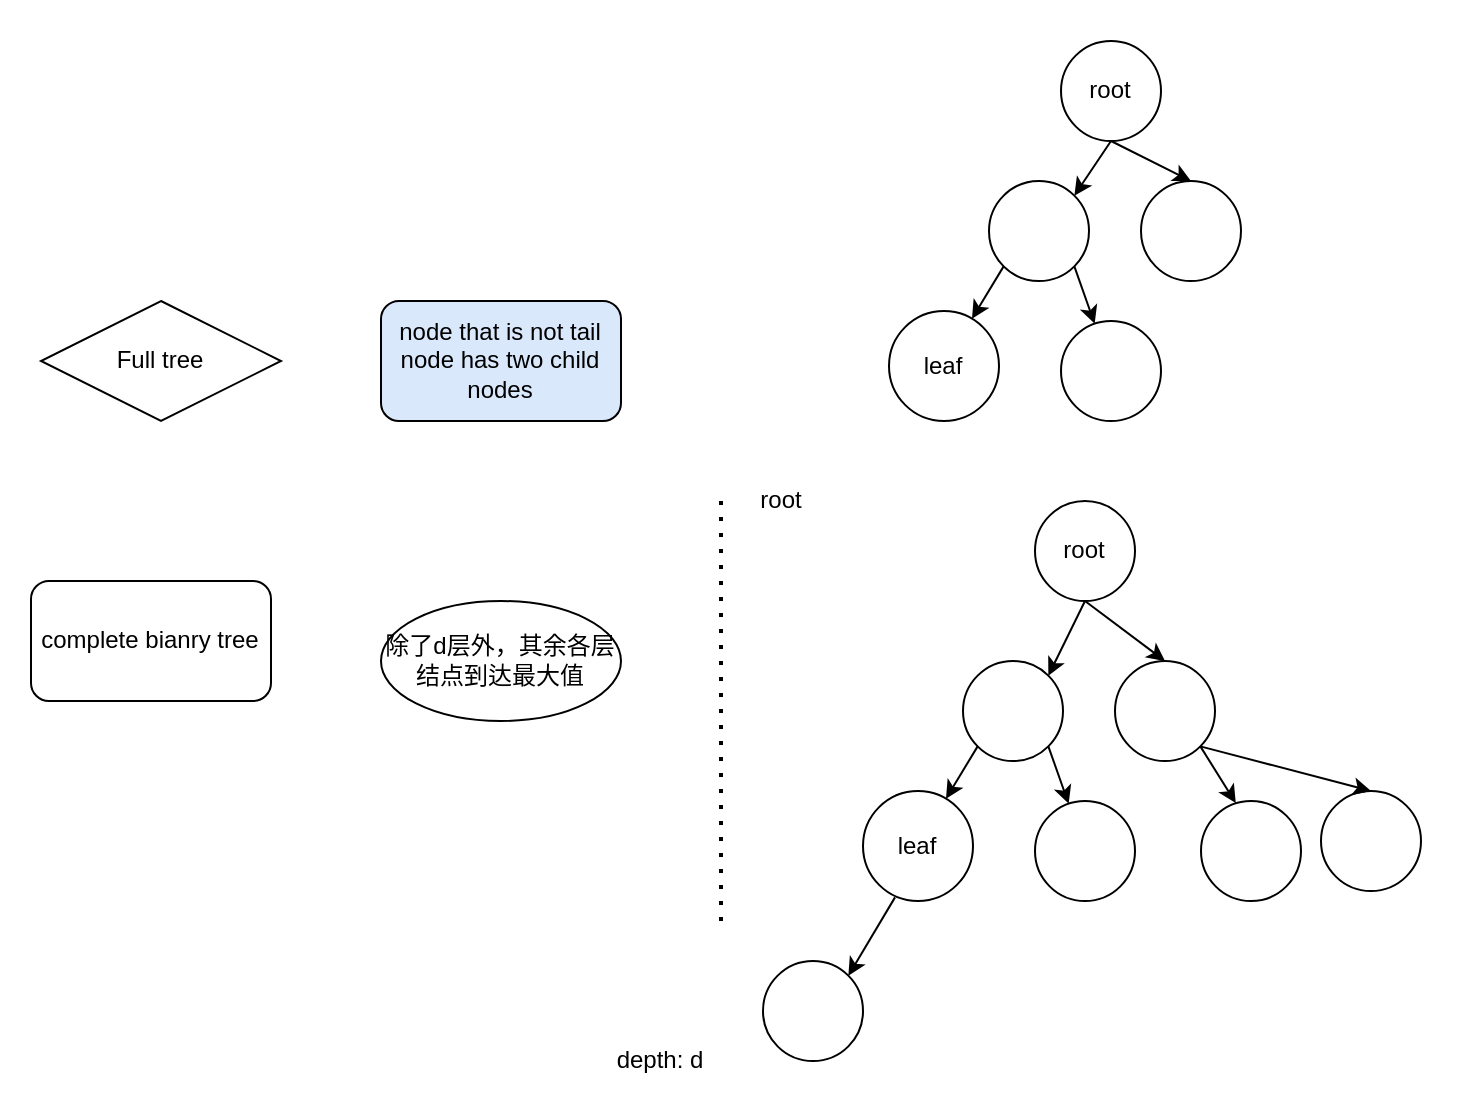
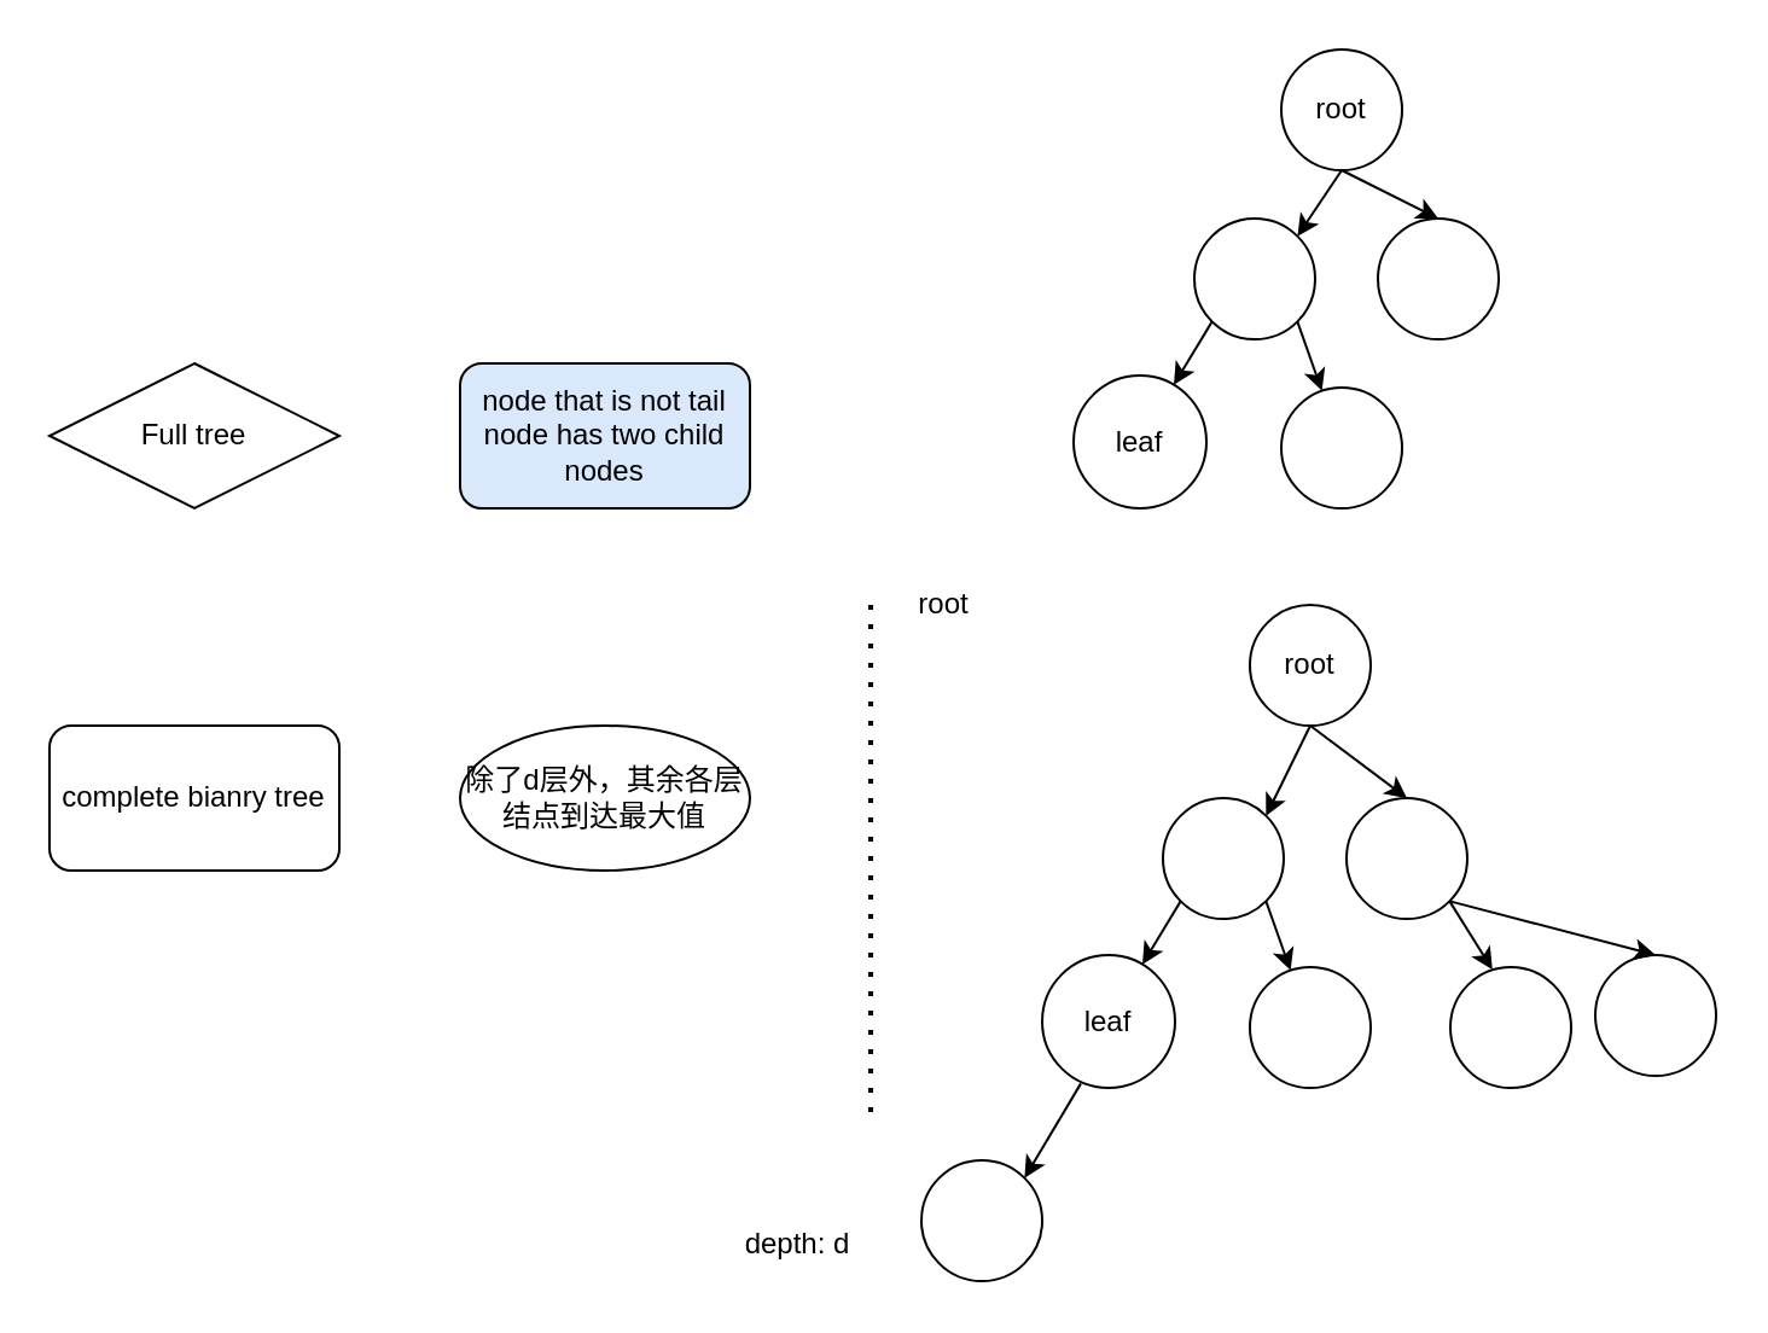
- <mxCell id="13" value="complete bianry tree" style="rounded=1;whiteSpace=wrap;html=1;" vertex="1" parent="1"><mxGeometry x="15" y="290" width="120" height="60" as="geometry" /></mxCell>
+ <mxCell id="13" value="complete bianry tree" style="rounded=1;whiteSpace=wrap;html=1;" vertex="1" parent="1"><mxGeometry x="20" y="300" width="120" height="60" as="geometry" /></mxCell>
- <mxCell id="31" value="depth: d" style="text;html=1;strokeColor=none;fillColor=none;align=center;verticalAlign=middle;whiteSpace=wrap;rounded=0;" vertex="1" parent="1"><mxGeometry x="300" y="515" width="60" height="30" as="geometry" /></mxCell>
+ <mxCell id="31" value="depth: d" style="text;html=1;strokeColor=none;fillColor=none;align=center;verticalAlign=middle;whiteSpace=wrap;rounded=0;" vertex="1" parent="1"><mxGeometry x="300" y="500" width="60" height="30" as="geometry" /></mxCell>
